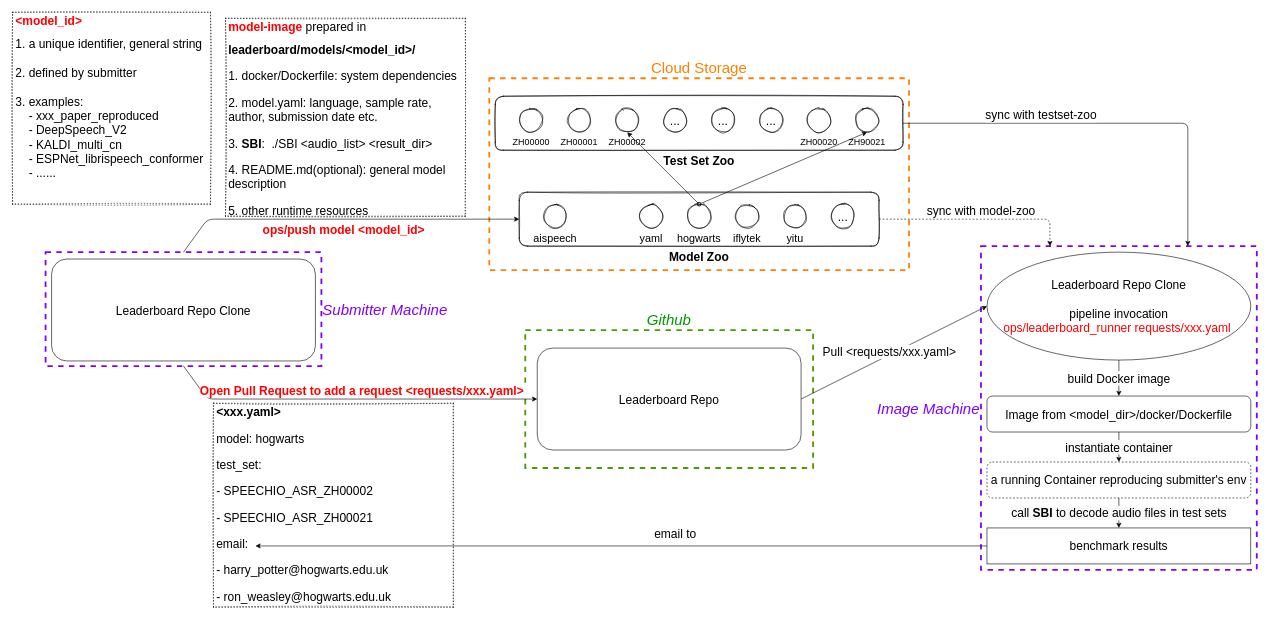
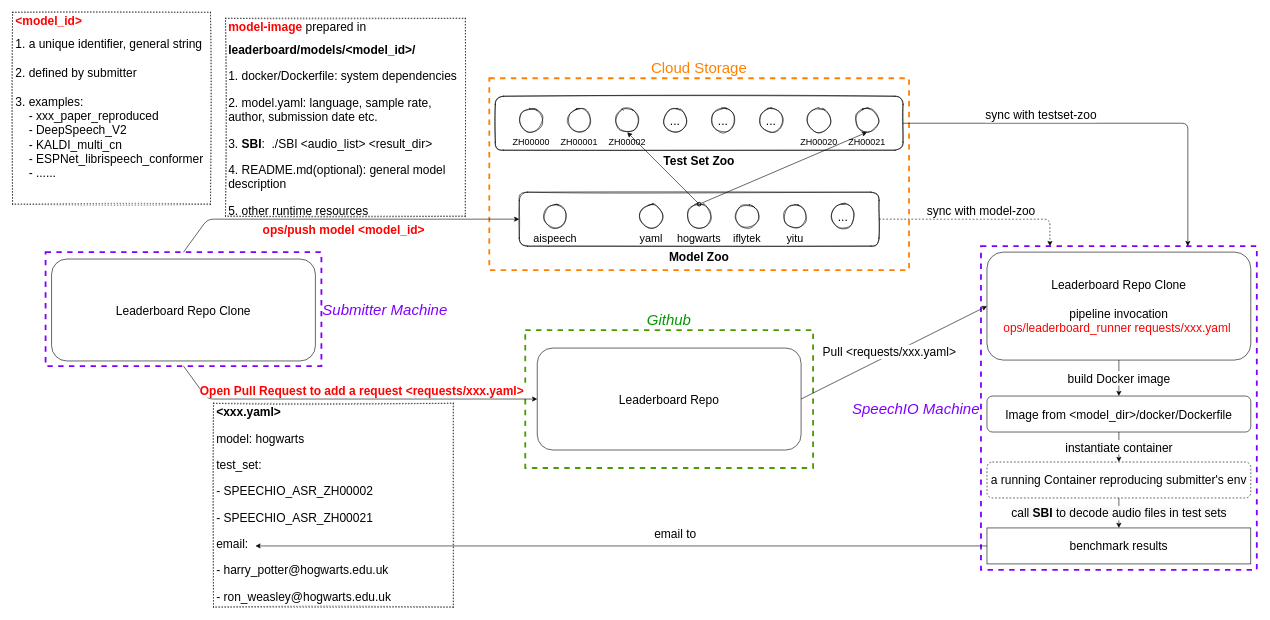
- <mxCell id="20" value="ZH90021" style="ellipse;whiteSpace=wrap;html=1;aspect=fixed;sketch=1;fontSize=15;labelPosition=center;verticalLabelPosition=bottom;align=center;verticalAlign=top;" parent="1" vertex="1"><mxGeometry x="1425" y="180" width="40" height="40" as="geometry" /></mxCell>
+ <mxCell id="20" value="ZH00021" style="ellipse;whiteSpace=wrap;html=1;aspect=fixed;sketch=1;fontSize=15;labelPosition=center;verticalLabelPosition=bottom;align=center;verticalAlign=top;" parent="1" vertex="1"><mxGeometry x="1425" y="180" width="40" height="40" as="geometry" /></mxCell>
- <mxCell id="26" value="Leaderboard Repo Clone&lt;br&gt;&lt;br&gt;pipeline invocation&lt;br&gt;&lt;font color=&quot;#ff0000&quot;&gt;ops/leaderboard_runner requests/xxx.yaml&lt;/font&gt;&amp;nbsp;" style="ellipse;whiteSpace=wrap;html=1;labelPosition=center;verticalLabelPosition=middle;align=center;verticalAlign=middle;fontSize=20;" parent="1" vertex="1"><mxGeometry x="1645" y="420" width="440" height="180" as="geometry" /></mxCell>
+ <mxCell id="26" value="Leaderboard Repo Clone&lt;br&gt;&lt;br&gt;pipeline invocation&lt;br&gt;&lt;font color=&quot;#ff0000&quot;&gt;ops/leaderboard_runner requests/xxx.yaml&lt;/font&gt;&amp;nbsp;" style="rounded=1;whiteSpace=wrap;html=1;labelPosition=center;verticalLabelPosition=middle;align=center;verticalAlign=middle;fontSize=20;" parent="1" vertex="1"><mxGeometry x="1645" y="420" width="440" height="180" as="geometry" /></mxCell>
- <mxCell id="2" value="&lt;font color=&quot;#7f00ff&quot;&gt;Image Machine&lt;/font&gt;" style="rounded=0;whiteSpace=wrap;html=1;fontSize=25;glass=0;fillColor=none;dashed=1;labelPosition=left;verticalLabelPosition=middle;align=right;verticalAlign=middle;fontStyle=2;strokeWidth=3;strokeColor=#7F00FF;" parent="1" vertex="1"><mxGeometry x="1635" y="410" width="460" height="540" as="geometry" /></mxCell>
+ <mxCell id="2" value="&lt;font color=&quot;#7f00ff&quot;&gt;SpeechIO Machine&lt;/font&gt;" style="rounded=0;whiteSpace=wrap;html=1;fontSize=25;glass=0;fillColor=none;dashed=1;labelPosition=left;verticalLabelPosition=middle;align=right;verticalAlign=middle;fontStyle=2;strokeWidth=3;strokeColor=#7F00FF;" parent="1" vertex="1"><mxGeometry x="1635" y="410" width="460" height="540" as="geometry" /></mxCell>
